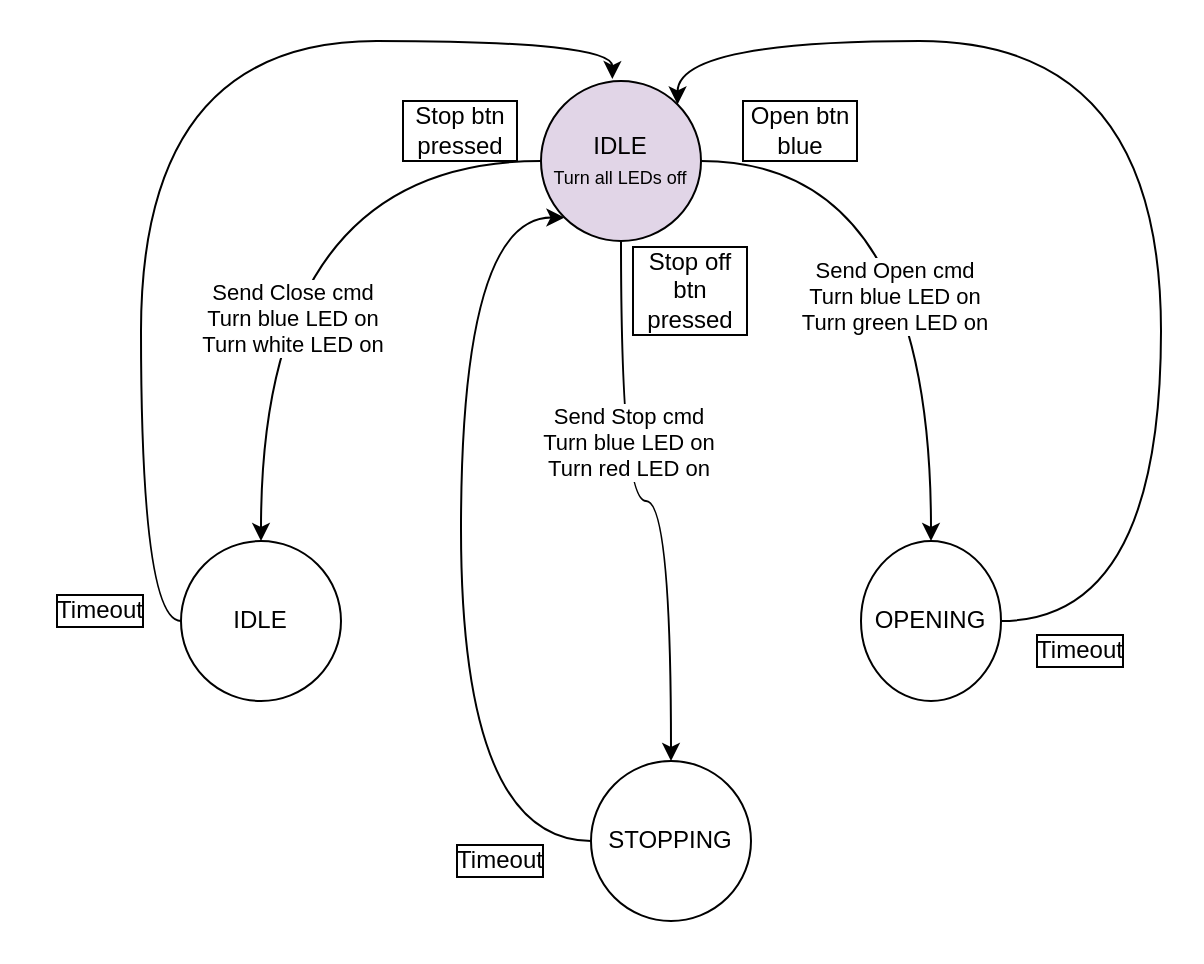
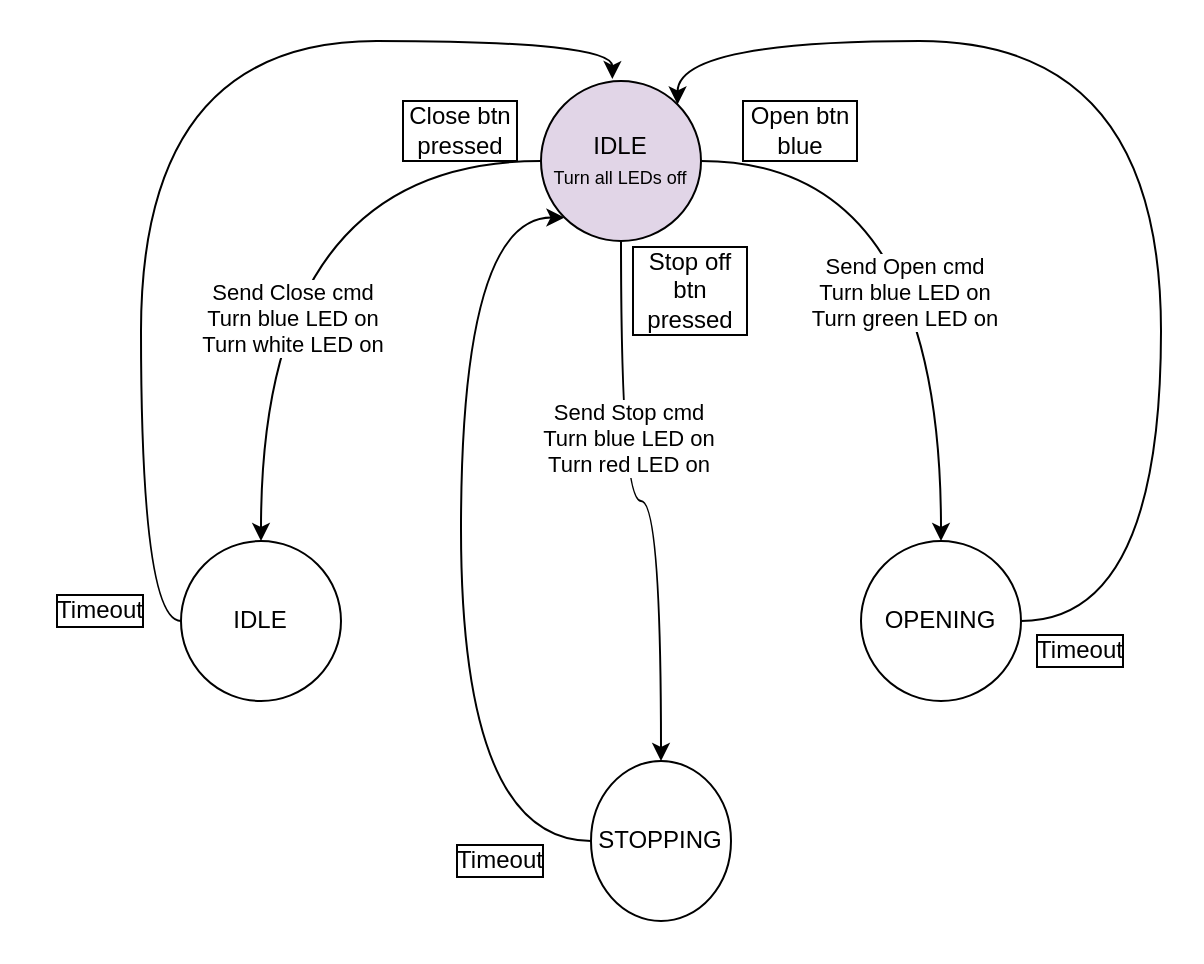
- <mxCell id="20" value="Stop btn pressed" style="text;html=1;strokeColor=none;fillColor=none;align=center;verticalAlign=middle;whiteSpace=wrap;rounded=0;labelBorderColor=default;" vertex="1" parent="1"><mxGeometry x="200" y="50" width="60" height="30" as="geometry" /></mxCell>
+ <mxCell id="20" value="Close btn pressed" style="text;html=1;strokeColor=none;fillColor=none;align=center;verticalAlign=middle;whiteSpace=wrap;rounded=0;labelBorderColor=default;" vertex="1" parent="1"><mxGeometry x="200" y="50" width="60" height="30" as="geometry" /></mxCell>
- <mxCell id="11" value="OPENING" style="ellipse;whiteSpace=wrap;html=1;aspect=fixed;" vertex="1" parent="1"><mxGeometry x="430" y="270" width="70" height="80" as="geometry" /></mxCell>
+ <mxCell id="11" value="OPENING" style="ellipse;whiteSpace=wrap;html=1;aspect=fixed;" vertex="1" parent="1"><mxGeometry x="430" y="270" width="80" height="80" as="geometry" /></mxCell>
- <mxCell id="15" value="STOPPING" style="ellipse;whiteSpace=wrap;html=1;aspect=fixed;" vertex="1" parent="1"><mxGeometry x="295" y="380" width="80" height="80" as="geometry" /></mxCell>
+ <mxCell id="15" value="STOPPING" style="ellipse;whiteSpace=wrap;html=1;aspect=fixed;" vertex="1" parent="1"><mxGeometry x="295" y="380" width="70" height="80" as="geometry" /></mxCell>
